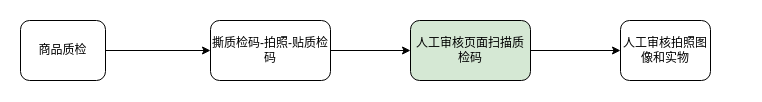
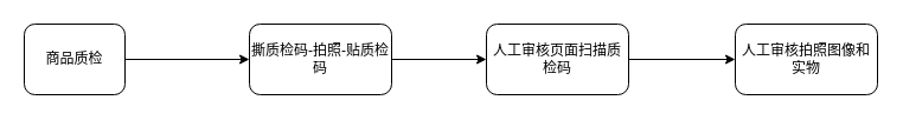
- <mxCell id="7" value="人工审核页面扫描质检码" style="rounded=1;whiteSpace=wrap;html=1;fillColor=#d5e8d4;" vertex="1" parent="1"><mxGeometry x="410" y="20" width="120" height="60" as="geometry" /></mxCell>
+ <mxCell id="7" value="人工审核页面扫描质检码" style="rounded=1;whiteSpace=wrap;html=1;" vertex="1" parent="1"><mxGeometry x="410" y="20" width="120" height="60" as="geometry" /></mxCell>
- <mxCell id="8" value="人工审核拍照图像和实物" style="rounded=1;whiteSpace=wrap;html=1;" vertex="1" parent="1"><mxGeometry x="620" y="20" width="90" height="60" as="geometry" /></mxCell>
+ <mxCell id="8" value="人工审核拍照图像和实物" style="rounded=1;whiteSpace=wrap;html=1;" vertex="1" parent="1"><mxGeometry x="620" y="20" width="120" height="60" as="geometry" /></mxCell>
